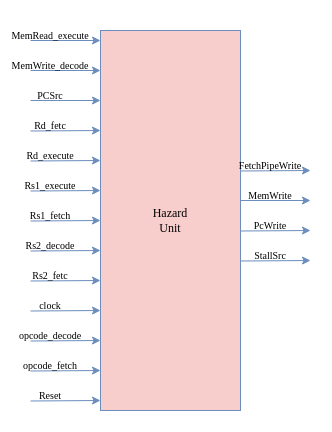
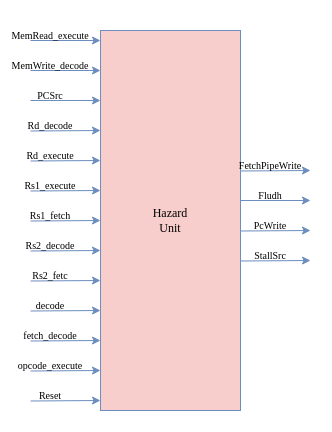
- <mxCell id="23" value="&lt;font face=&quot;modern computer&quot; style=&quot;font-size: 10px&quot;&gt;Rd_fetc&lt;/font&gt;" style="text;html=1;strokeColor=none;fillColor=none;align=center;verticalAlign=middle;whiteSpace=wrap;rounded=0;" vertex="1" parent="1"><mxGeometry x="20" y="110" width="60" height="30" as="geometry" /></mxCell>
+ <mxCell id="23" value="&lt;font face=&quot;modern computer&quot; style=&quot;font-size: 10px&quot;&gt;Rd_decode&lt;/font&gt;" style="text;html=1;strokeColor=none;fillColor=none;align=center;verticalAlign=middle;whiteSpace=wrap;rounded=0;" vertex="1" parent="1"><mxGeometry x="20" y="110" width="60" height="30" as="geometry" /></mxCell>
- <mxCell id="34" value="&lt;font face=&quot;modern computer&quot; style=&quot;font-size: 10px&quot;&gt;MemWrite&lt;/font&gt;" style="text;html=1;strokeColor=none;fillColor=none;align=center;verticalAlign=middle;whiteSpace=wrap;rounded=0;" vertex="1" parent="1"><mxGeometry x="240" y="180" width="60" height="30" as="geometry" /></mxCell>
+ <mxCell id="34" value="&lt;font face=&quot;modern computer&quot; style=&quot;font-size: 10px&quot;&gt;Fludh&lt;/font&gt;" style="text;html=1;strokeColor=none;fillColor=none;align=center;verticalAlign=middle;whiteSpace=wrap;rounded=0;" vertex="1" parent="1"><mxGeometry x="240" y="180" width="60" height="30" as="geometry" /></mxCell>
- <mxCell id="29" value="&lt;font face=&quot;modern computer&quot; style=&quot;font-size: 10px&quot;&gt;clock&lt;/font&gt;" style="text;html=1;strokeColor=none;fillColor=none;align=center;verticalAlign=middle;whiteSpace=wrap;rounded=0;" vertex="1" parent="1"><mxGeometry x="20" y="290" width="60" height="30" as="geometry" /></mxCell>
+ <mxCell id="29" value="&lt;font face=&quot;modern computer&quot; style=&quot;font-size: 10px&quot;&gt;decode&lt;/font&gt;" style="text;html=1;strokeColor=none;fillColor=none;align=center;verticalAlign=middle;whiteSpace=wrap;rounded=0;" vertex="1" parent="1"><mxGeometry x="20" y="290" width="60" height="30" as="geometry" /></mxCell>
- <mxCell id="30" value="&lt;font face=&quot;modern computer&quot; style=&quot;font-size: 10px&quot;&gt;opcode_decode&lt;/font&gt;" style="text;html=1;strokeColor=none;fillColor=none;align=center;verticalAlign=middle;whiteSpace=wrap;rounded=0;" vertex="1" parent="1"><mxGeometry x="20" y="320" width="60" height="30" as="geometry" /></mxCell>
+ <mxCell id="30" value="&lt;font face=&quot;modern computer&quot; style=&quot;font-size: 10px&quot;&gt;fetch_decode&lt;/font&gt;" style="text;html=1;strokeColor=none;fillColor=none;align=center;verticalAlign=middle;whiteSpace=wrap;rounded=0;" vertex="1" parent="1"><mxGeometry x="20" y="320" width="60" height="30" as="geometry" /></mxCell>
- <mxCell id="31" value="&lt;font face=&quot;modern computer&quot; style=&quot;font-size: 10px&quot;&gt;opcode_fetch&lt;/font&gt;" style="text;html=1;strokeColor=none;fillColor=none;align=center;verticalAlign=middle;whiteSpace=wrap;rounded=0;" vertex="1" parent="1"><mxGeometry x="20" y="350" width="60" height="30" as="geometry" /></mxCell>
+ <mxCell id="31" value="&lt;font face=&quot;modern computer&quot; style=&quot;font-size: 10px&quot;&gt;opcode_execute&lt;/font&gt;" style="text;html=1;strokeColor=none;fillColor=none;align=center;verticalAlign=middle;whiteSpace=wrap;rounded=0;" vertex="1" parent="1"><mxGeometry x="20" y="350" width="60" height="30" as="geometry" /></mxCell>
